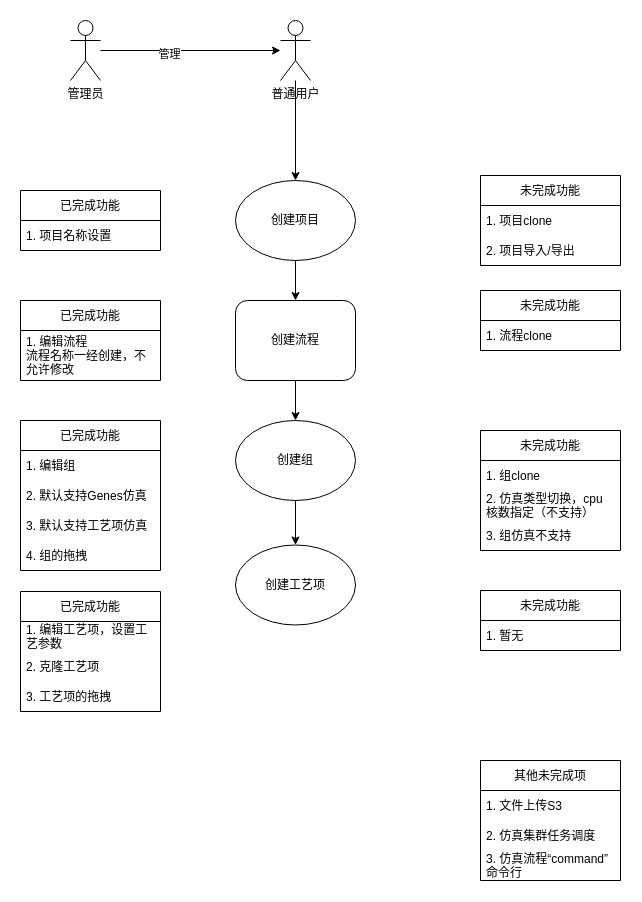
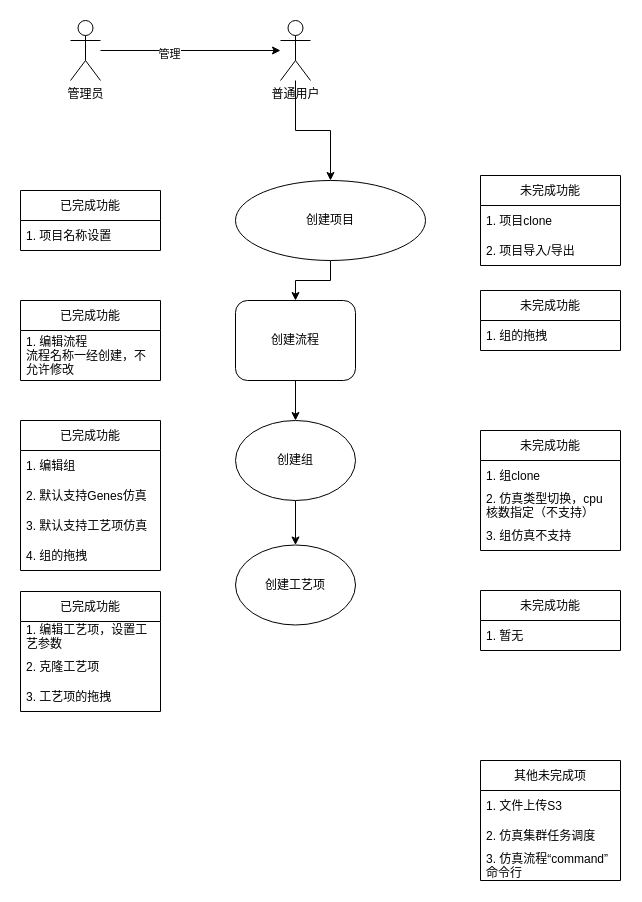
- <mxCell id="3" value="创建项目" style="ellipse;whiteSpace=wrap;html=1;" vertex="1" parent="1"><mxGeometry x="235" y="180" width="120" height="80" as="geometry" /></mxCell>
+ <mxCell id="3" value="创建项目" style="ellipse;whiteSpace=wrap;html=1;" vertex="1" parent="1"><mxGeometry x="235" y="180" width="190" height="80" as="geometry" /></mxCell>
- <mxCell id="22" value="1. 流程clone" style="text;strokeColor=none;fillColor=none;align=left;verticalAlign=middle;spacingLeft=4;spacingRight=4;overflow=hidden;points=[[0,0.5],[1,0.5]];portConstraint=eastwest;rotatable=0;" vertex="1" parent="21"><mxGeometry y="30" width="140" height="30" as="geometry" /></mxCell>
+ <mxCell id="22" value="1. 组的拖拽" style="text;strokeColor=none;fillColor=none;align=left;verticalAlign=middle;spacingLeft=4;spacingRight=4;overflow=hidden;points=[[0,0.5],[1,0.5]];portConstraint=eastwest;rotatable=0;" vertex="1" parent="21"><mxGeometry y="30" width="140" height="30" as="geometry" /></mxCell>
